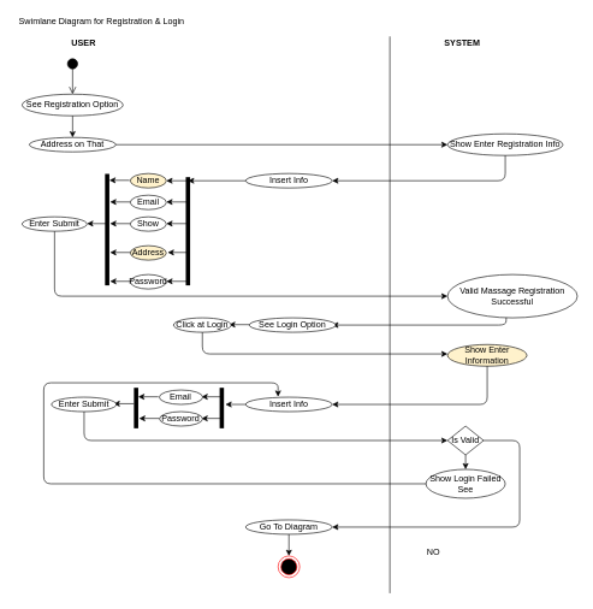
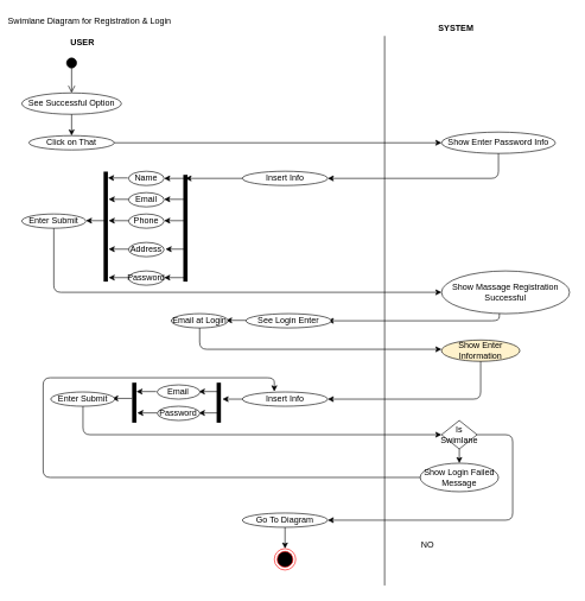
- <mxCell id="4" value="Swimlane Diagram for Registration &amp;amp; Login" style="text;html=1;align=center;verticalAlign=middle;resizable=0;points=[];autosize=1;strokeColor=none;" vertex="1" parent="1"><mxGeometry x="20" y="20" width="240" height="20" as="geometry" /></mxCell>
+ <mxCell id="4" value="Swimlane Diagram for Registration &amp;amp; Login" style="text;html=1;align=center;verticalAlign=middle;resizable=0;points=[];autosize=1;strokeColor=none;" vertex="1" parent="1"><mxGeometry x="5" y="20" width="240" height="20" as="geometry" /></mxCell>
- <mxCell id="10" value="&lt;b&gt;SYSTEM&lt;/b&gt;" style="text;html=1;align=center;verticalAlign=middle;resizable=0;points=[];autosize=1;strokeColor=none;" vertex="1" parent="1"><mxGeometry x="610" y="50" width="60" height="20" as="geometry" /></mxCell>
+ <mxCell id="10" value="&lt;b&gt;SYSTEM&lt;/b&gt;" style="text;html=1;align=center;verticalAlign=middle;resizable=0;points=[];autosize=1;strokeColor=none;" vertex="1" parent="1"><mxGeometry x="610" y="30" width="60" height="20" as="geometry" /></mxCell>
- <mxCell id="3" value="See Registration Option" style="ellipse;whiteSpace=wrap;html=1;strokeColor=#000000;" vertex="1" parent="1"><mxGeometry x="30" y="130" width="140" height="30" as="geometry" /></mxCell>
+ <mxCell id="3" value="See Successful Option" style="ellipse;whiteSpace=wrap;html=1;strokeColor=#000000;" vertex="1" parent="1"><mxGeometry x="30" y="130" width="140" height="30" as="geometry" /></mxCell>
- <mxCell id="7" value="Address on That" style="ellipse;whiteSpace=wrap;html=1;strokeColor=#000000;" vertex="1" parent="1"><mxGeometry x="40" y="190" width="120" height="20" as="geometry" /></mxCell>
+ <mxCell id="7" value="Click on That" style="ellipse;whiteSpace=wrap;html=1;strokeColor=#000000;" vertex="1" parent="1"><mxGeometry x="40" y="190" width="120" height="20" as="geometry" /></mxCell>
- <mxCell id="9" value="Show Enter Registration Info" style="ellipse;whiteSpace=wrap;html=1;strokeColor=#000000;" vertex="1" parent="1"><mxGeometry x="620" y="185" width="160" height="30" as="geometry" /></mxCell>
+ <mxCell id="9" value="Show Enter Password Info" style="ellipse;whiteSpace=wrap;html=1;strokeColor=#000000;" vertex="1" parent="1"><mxGeometry x="620" y="185" width="160" height="30" as="geometry" /></mxCell>
- <mxCell id="16" value="Name" style="ellipse;whiteSpace=wrap;html=1;strokeColor=#000000;fillColor=#fff2cc;" vertex="1" parent="1"><mxGeometry x="180" y="240" width="50" height="20" as="geometry" /></mxCell>
+ <mxCell id="16" value="Name" style="ellipse;whiteSpace=wrap;html=1;strokeColor=#000000;" vertex="1" parent="1"><mxGeometry x="180" y="240" width="50" height="20" as="geometry" /></mxCell>
- <mxCell id="20" value="Show" style="ellipse;whiteSpace=wrap;html=1;strokeColor=#000000;" vertex="1" parent="1"><mxGeometry x="180" y="300" width="50" height="20" as="geometry" /></mxCell>
+ <mxCell id="20" value="Phone" style="ellipse;whiteSpace=wrap;html=1;strokeColor=#000000;" vertex="1" parent="1"><mxGeometry x="180" y="300" width="50" height="20" as="geometry" /></mxCell>
- <mxCell id="21" value="Address" style="ellipse;whiteSpace=wrap;html=1;strokeColor=#000000;fillColor=#fff2cc;" vertex="1" parent="1"><mxGeometry x="180" y="340" width="50" height="20" as="geometry" /></mxCell>
+ <mxCell id="21" value="Address" style="ellipse;whiteSpace=wrap;html=1;strokeColor=#000000;" vertex="1" parent="1"><mxGeometry x="180" y="340" width="50" height="20" as="geometry" /></mxCell>
- <mxCell id="34" value="Valid Massage Registration Successful" style="ellipse;whiteSpace=wrap;html=1;strokeColor=#000000;" vertex="1" parent="1"><mxGeometry x="620" y="380" width="180" height="60" as="geometry" /></mxCell>
+ <mxCell id="34" value="Show Massage Registration Successful" style="ellipse;whiteSpace=wrap;html=1;strokeColor=#000000;" vertex="1" parent="1"><mxGeometry x="620" y="380" width="180" height="60" as="geometry" /></mxCell>
- <mxCell id="38" value="Click at Login" style="ellipse;whiteSpace=wrap;html=1;strokeColor=#000000;" vertex="1" parent="1"><mxGeometry x="240" y="440" width="80" height="20" as="geometry" /></mxCell>
+ <mxCell id="38" value="Email at Login" style="ellipse;whiteSpace=wrap;html=1;strokeColor=#000000;" vertex="1" parent="1"><mxGeometry x="240" y="440" width="80" height="20" as="geometry" /></mxCell>
- <mxCell id="36" value="See Login Option" style="ellipse;whiteSpace=wrap;html=1;strokeColor=#000000;" vertex="1" parent="1"><mxGeometry x="345" y="440" width="120" height="20" as="geometry" /></mxCell>
+ <mxCell id="36" value="See Login Enter" style="ellipse;whiteSpace=wrap;html=1;strokeColor=#000000;" vertex="1" parent="1"><mxGeometry x="345" y="440" width="120" height="20" as="geometry" /></mxCell>
- <mxCell id="55" value="Is Valid" style="rhombus;whiteSpace=wrap;html=1;strokeColor=#000000;" vertex="1" parent="1"><mxGeometry x="620" y="590" width="50" height="40" as="geometry" /></mxCell>
+ <mxCell id="55" value="Is Swimlane" style="rhombus;whiteSpace=wrap;html=1;strokeColor=#000000;" vertex="1" parent="1"><mxGeometry x="620" y="590" width="50" height="40" as="geometry" /></mxCell>
- <mxCell id="57" value="Show Login Failed See" style="ellipse;whiteSpace=wrap;html=1;strokeColor=#000000;" vertex="1" parent="1"><mxGeometry x="590" y="650" width="110" height="40" as="geometry" /></mxCell>
+ <mxCell id="57" value="Show Login Failed Message" style="ellipse;whiteSpace=wrap;html=1;strokeColor=#000000;" vertex="1" parent="1"><mxGeometry x="590" y="650" width="110" height="40" as="geometry" /></mxCell>
